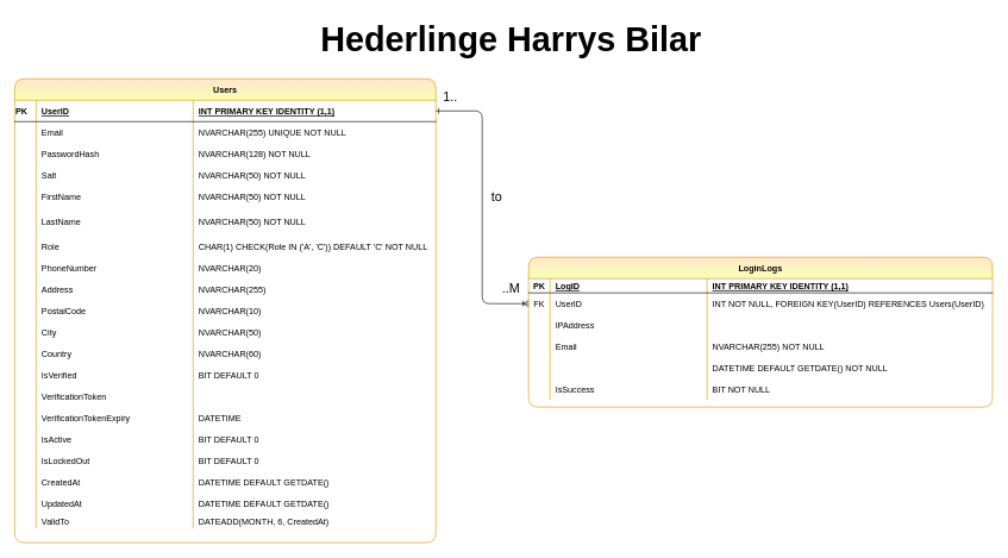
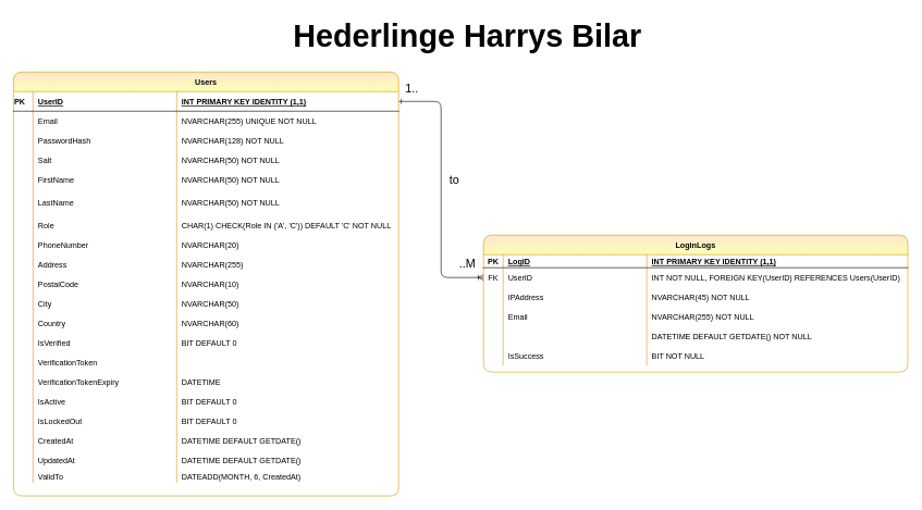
+ <mxCell id="94" value="NVARCHAR(45) NOT NULL" style="shape=partialRectangle;overflow=hidden;connectable=0;fillColor=none;top=0;left=0;bottom=0;right=0;align=left;spacingLeft=6;rounded=1;" parent="91" vertex="1"><mxGeometry x="250" width="400" height="30" as="geometry"><mxRectangle width="400" height="30" as="alternateBounds" /></mxGeometry></mxCell>
